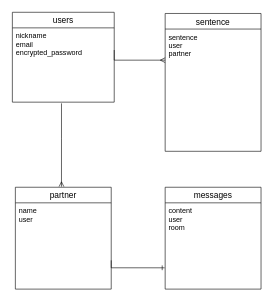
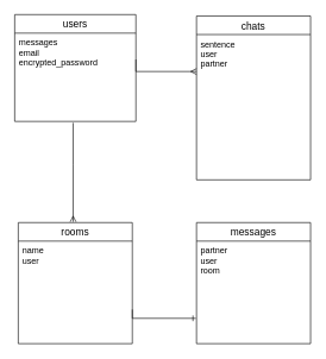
- <mxCell id="4" value="sentence" style="swimlane;fontStyle=0;childLayout=stackLayout;horizontal=1;startSize=26;horizontalStack=0;resizeParent=1;resizeParentMax=0;resizeLast=0;collapsible=1;marginBottom=0;align=center;fontSize=14;" parent="1" vertex="1"><mxGeometry x="275" y="22" width="160" height="230" as="geometry" /></mxCell>
+ <mxCell id="4" value="chats" style="swimlane;fontStyle=0;childLayout=stackLayout;horizontal=1;startSize=26;horizontalStack=0;resizeParent=1;resizeParentMax=0;resizeLast=0;collapsible=1;marginBottom=0;align=center;fontSize=14;" parent="1" vertex="1"><mxGeometry x="275" y="22" width="160" height="230" as="geometry" /></mxCell>
- <mxCell id="3" value="nickname&#10;email&#10;encrypted_password" style="text;strokeColor=none;fillColor=none;spacingLeft=4;spacingRight=4;overflow=hidden;rotatable=0;points=[[0,0.5],[1,0.5]];portConstraint=eastwest;fontSize=12;" parent="2" vertex="1"><mxGeometry y="26" width="170" height="124" as="geometry" /></mxCell>
+ <mxCell id="3" value="messages&#10;email&#10;encrypted_password" style="text;strokeColor=none;fillColor=none;spacingLeft=4;spacingRight=4;overflow=hidden;rotatable=0;points=[[0,0.5],[1,0.5]];portConstraint=eastwest;fontSize=12;" parent="2" vertex="1"><mxGeometry y="26" width="170" height="124" as="geometry" /></mxCell>
- <mxCell id="9" value="partner" style="swimlane;fontStyle=0;childLayout=stackLayout;horizontal=1;startSize=26;horizontalStack=0;resizeParent=1;resizeParentMax=0;resizeLast=0;collapsible=1;marginBottom=0;align=center;fontSize=14;" parent="1" vertex="1"><mxGeometry x="25" y="312" width="160" height="170" as="geometry" /></mxCell>
+ <mxCell id="9" value="rooms" style="swimlane;fontStyle=0;childLayout=stackLayout;horizontal=1;startSize=26;horizontalStack=0;resizeParent=1;resizeParentMax=0;resizeLast=0;collapsible=1;marginBottom=0;align=center;fontSize=14;" parent="1" vertex="1"><mxGeometry x="25" y="312" width="160" height="170" as="geometry" /></mxCell>
- <mxCell id="7" value="content&#10;user&#10;room" style="text;strokeColor=none;fillColor=none;spacingLeft=4;spacingRight=4;overflow=hidden;rotatable=0;points=[[0,0.5],[1,0.5]];portConstraint=eastwest;fontSize=12;" parent="6" vertex="1"><mxGeometry y="26" width="160" height="144" as="geometry" /></mxCell>
+ <mxCell id="7" value="partner&#10;user&#10;room" style="text;strokeColor=none;fillColor=none;spacingLeft=4;spacingRight=4;overflow=hidden;rotatable=0;points=[[0,0.5],[1,0.5]];portConstraint=eastwest;fontSize=12;" parent="6" vertex="1"><mxGeometry y="26" width="160" height="144" as="geometry" /></mxCell>
